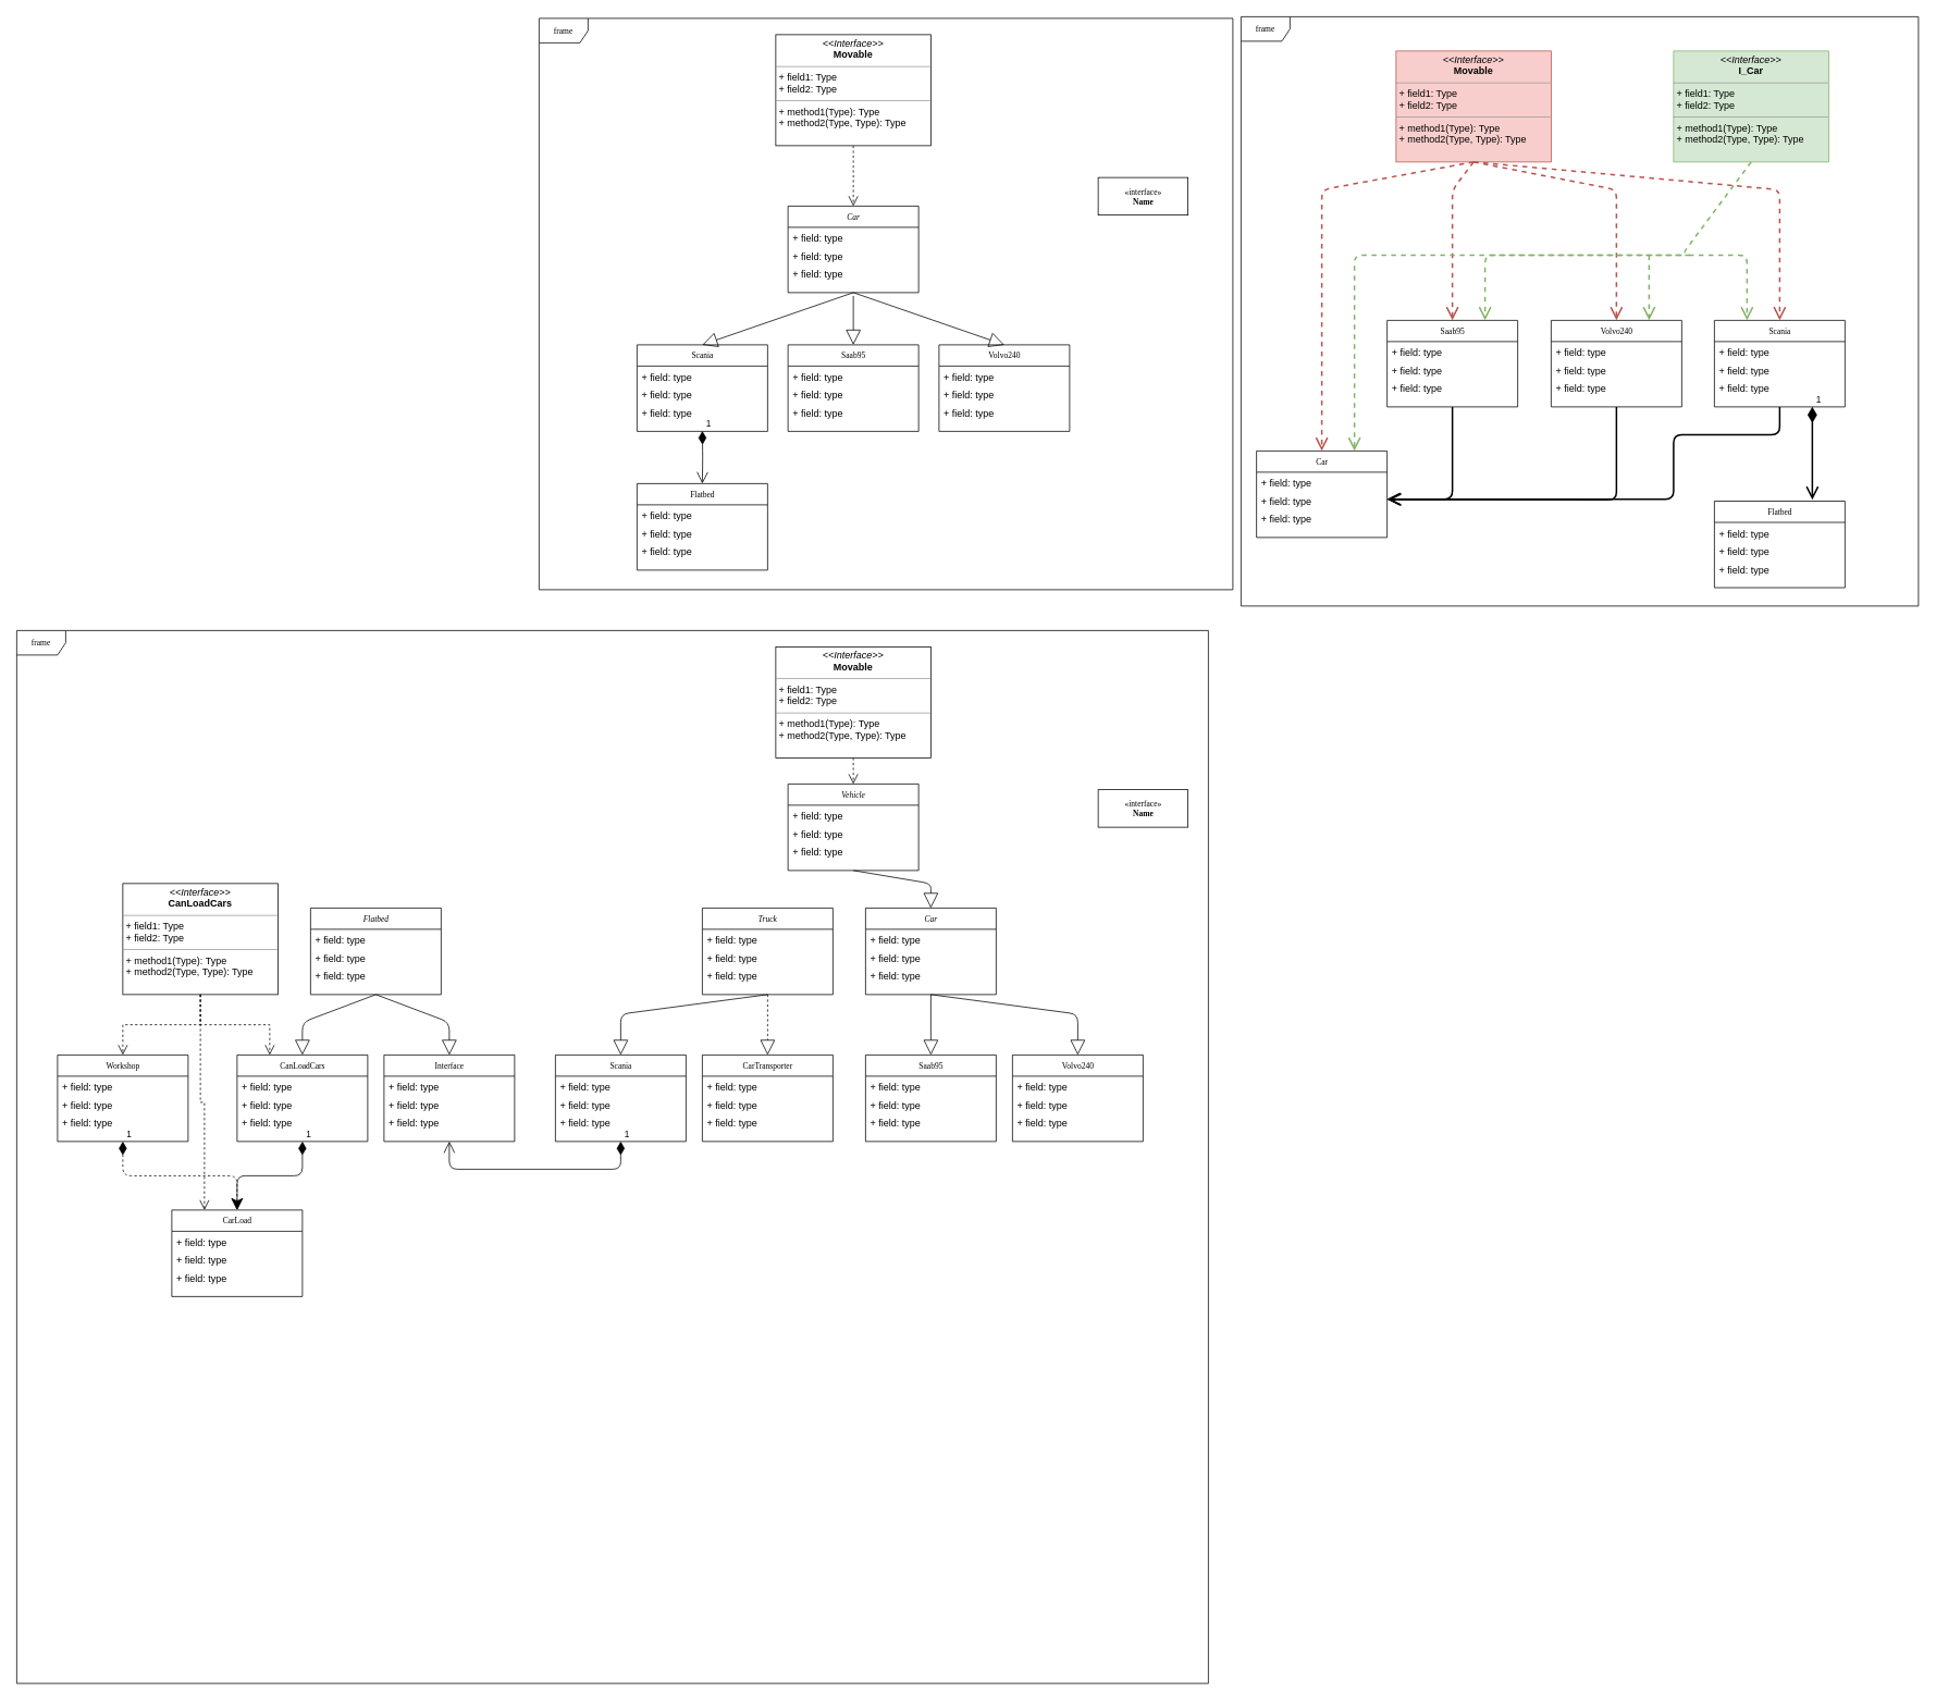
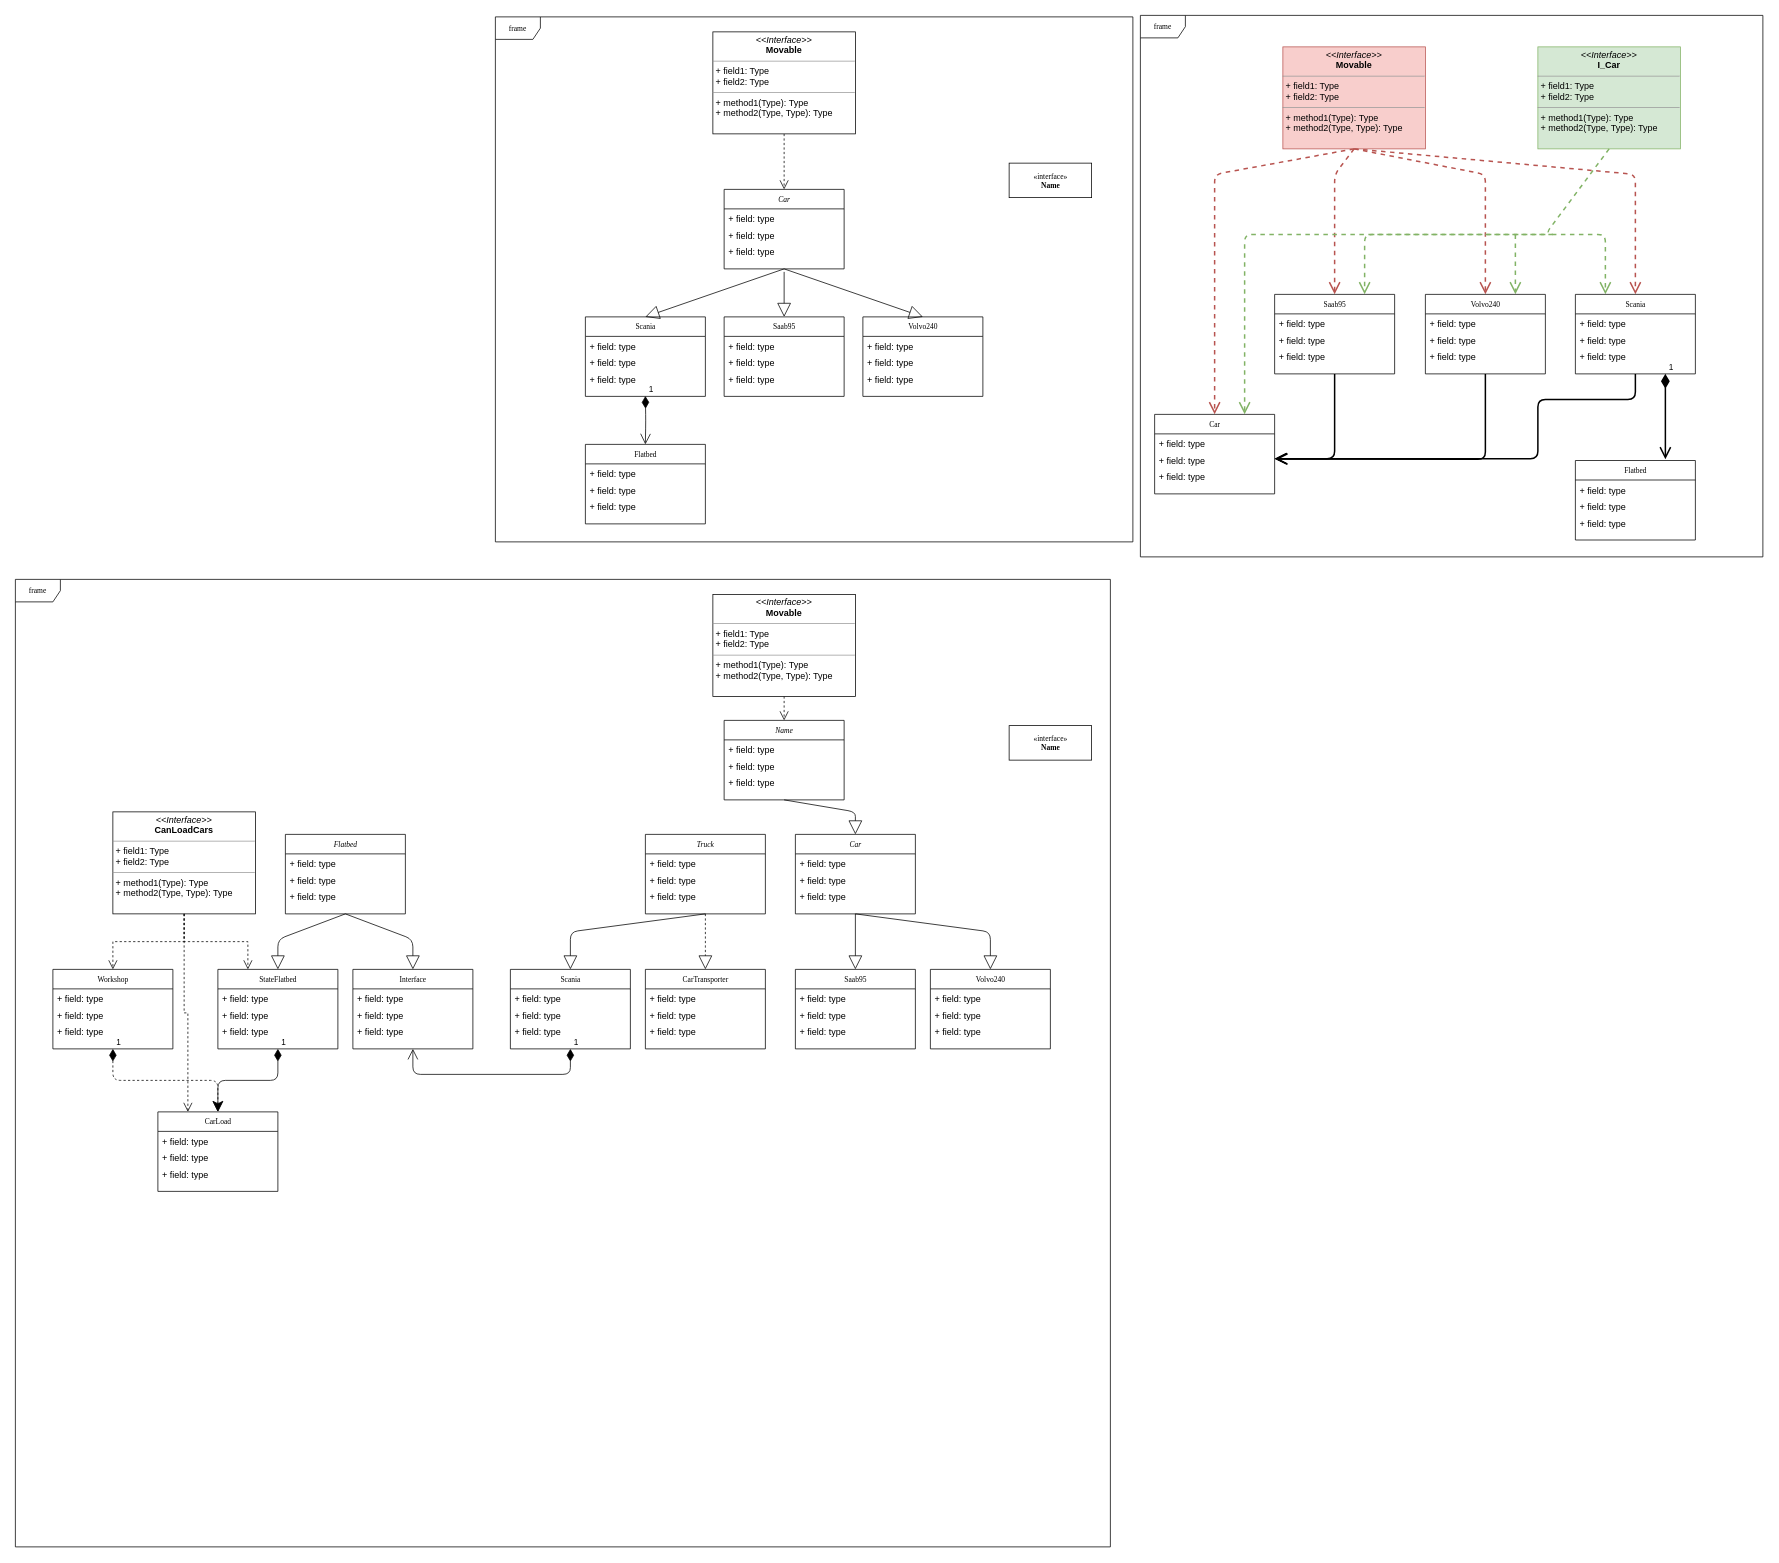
- <mxCell id="66" value="&lt;i&gt;Vehicle&lt;/i&gt;" parent="1" vertex="1" style="swimlane;html=1;fontStyle=0;childLayout=stackLayout;horizontal=1;startSize=26;fillColor=none;horizontalStack=0;resizeParent=1;resizeLast=0;collapsible=1;marginBottom=0;swimlaneFillColor=#ffffff;rounded=0;shadow=0;comic=0;labelBackgroundColor=none;strokeWidth=1;fontFamily=Verdana;fontSize=10;align=center;"><mxGeometry as="geometry" height="106" width="160" y="960" x="965" /></mxCell>
+ <mxCell id="66" value="&lt;i&gt;Name&lt;/i&gt;" parent="1" vertex="1" style="swimlane;html=1;fontStyle=0;childLayout=stackLayout;horizontal=1;startSize=26;fillColor=none;horizontalStack=0;resizeParent=1;resizeLast=0;collapsible=1;marginBottom=0;swimlaneFillColor=#ffffff;rounded=0;shadow=0;comic=0;labelBackgroundColor=none;strokeWidth=1;fontFamily=Verdana;fontSize=10;align=center;"><mxGeometry as="geometry" height="106" width="160" y="960" x="965" /></mxCell>
- <mxCell id="101" value="CanLoadCars" parent="1" vertex="1" style="swimlane;html=1;fontStyle=0;childLayout=stackLayout;horizontal=1;startSize=26;fillColor=none;horizontalStack=0;resizeParent=1;resizeLast=0;collapsible=1;marginBottom=0;swimlaneFillColor=#ffffff;rounded=0;shadow=0;comic=0;labelBackgroundColor=none;strokeWidth=1;fontFamily=Verdana;fontSize=10;align=center;"><mxGeometry as="geometry" height="106" width="160" y="1292" x="290" /></mxCell>
+ <mxCell id="101" value="StateFlatbed" parent="1" vertex="1" style="swimlane;html=1;fontStyle=0;childLayout=stackLayout;horizontal=1;startSize=26;fillColor=none;horizontalStack=0;resizeParent=1;resizeLast=0;collapsible=1;marginBottom=0;swimlaneFillColor=#ffffff;rounded=0;shadow=0;comic=0;labelBackgroundColor=none;strokeWidth=1;fontFamily=Verdana;fontSize=10;align=center;"><mxGeometry as="geometry" height="106" width="160" y="1292" x="290" /></mxCell>
